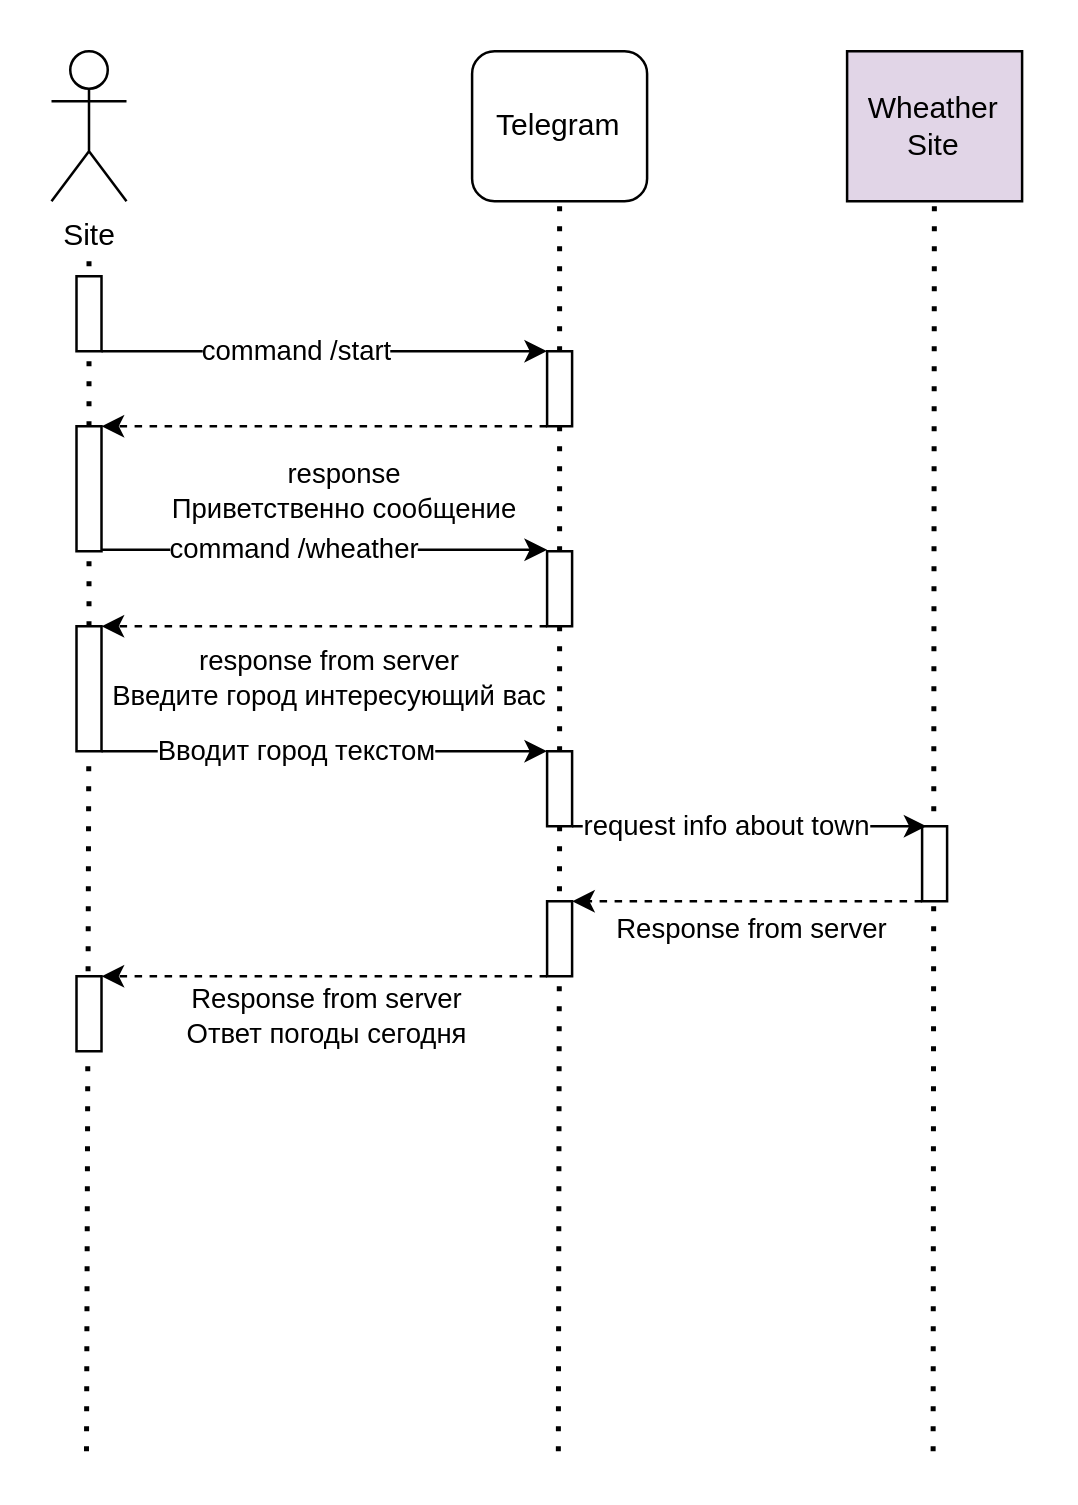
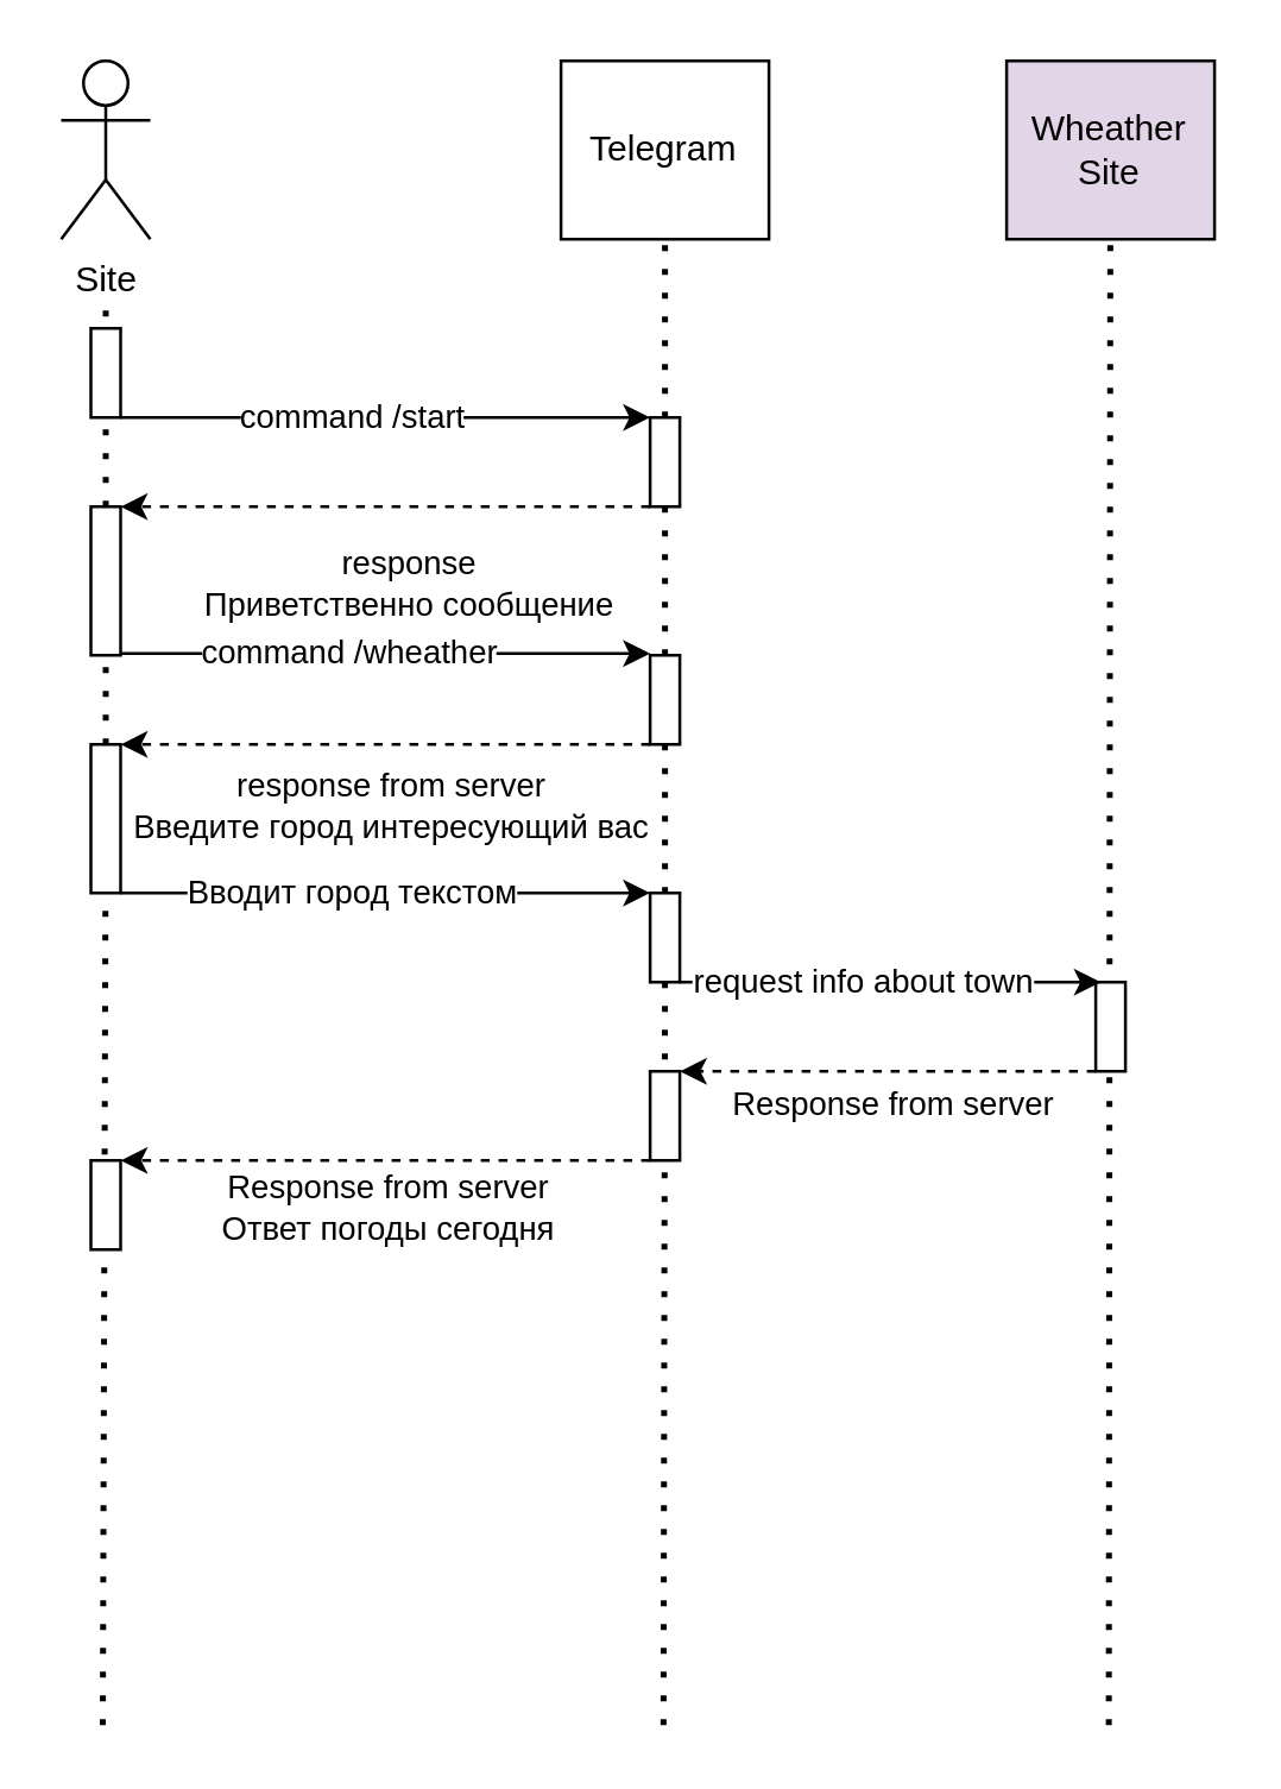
- <mxCell id="3" value="Telegram" style="whiteSpace=wrap;html=1;rounded=1;" vertex="1" parent="1"><mxGeometry x="188.24" y="20" width="70" height="60" as="geometry" /></mxCell>
+ <mxCell id="3" value="Telegram" style="rounded=0;whiteSpace=wrap;html=1;" vertex="1" parent="1"><mxGeometry x="188.24" y="20" width="70" height="60" as="geometry" /></mxCell>
